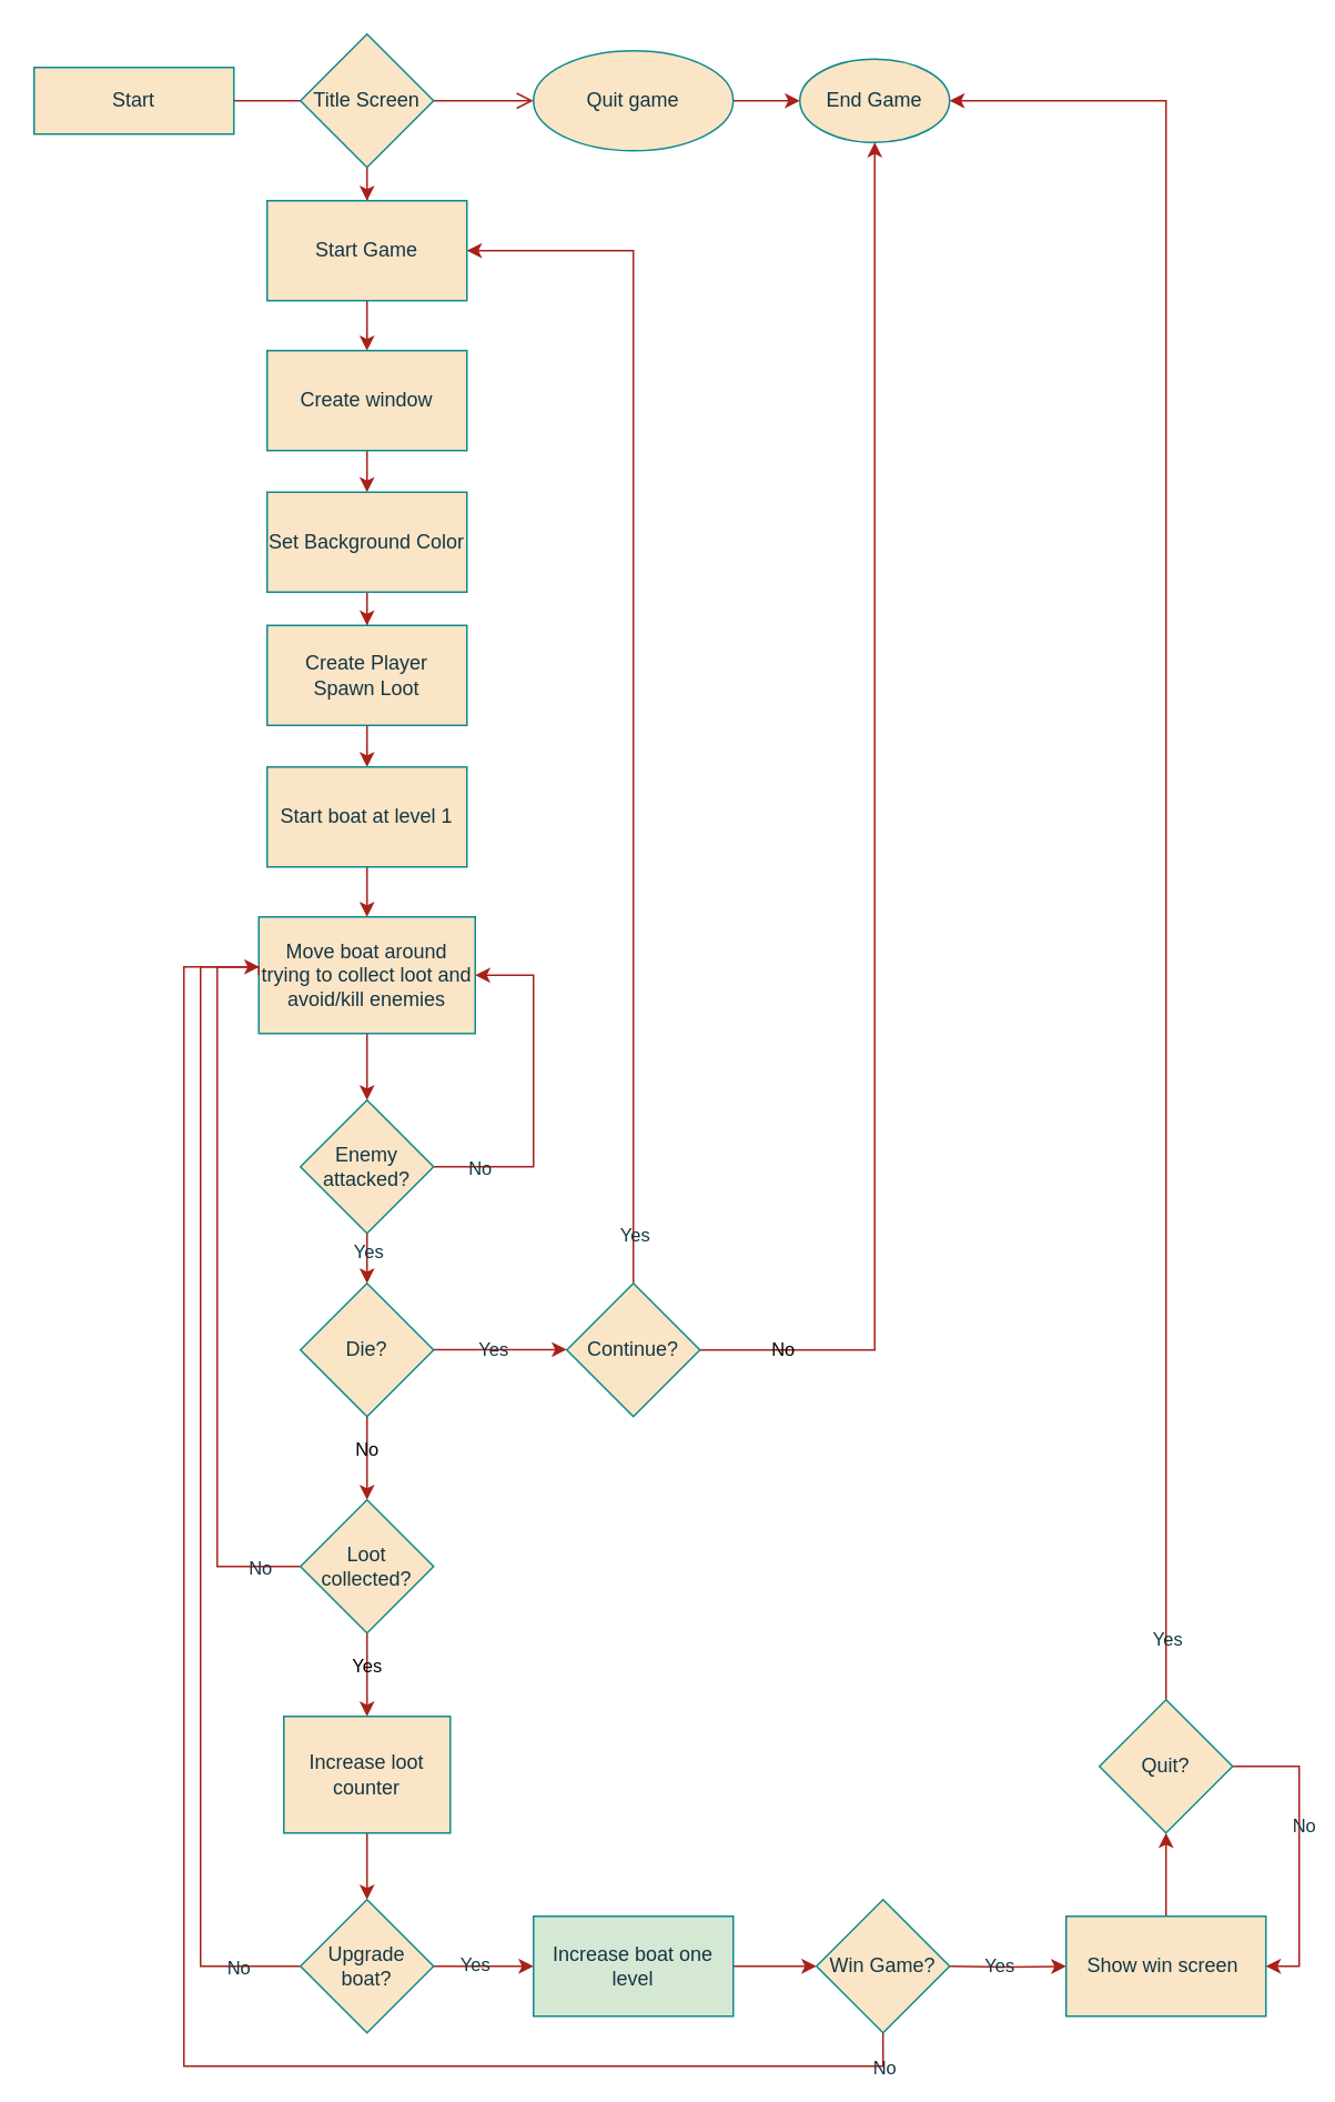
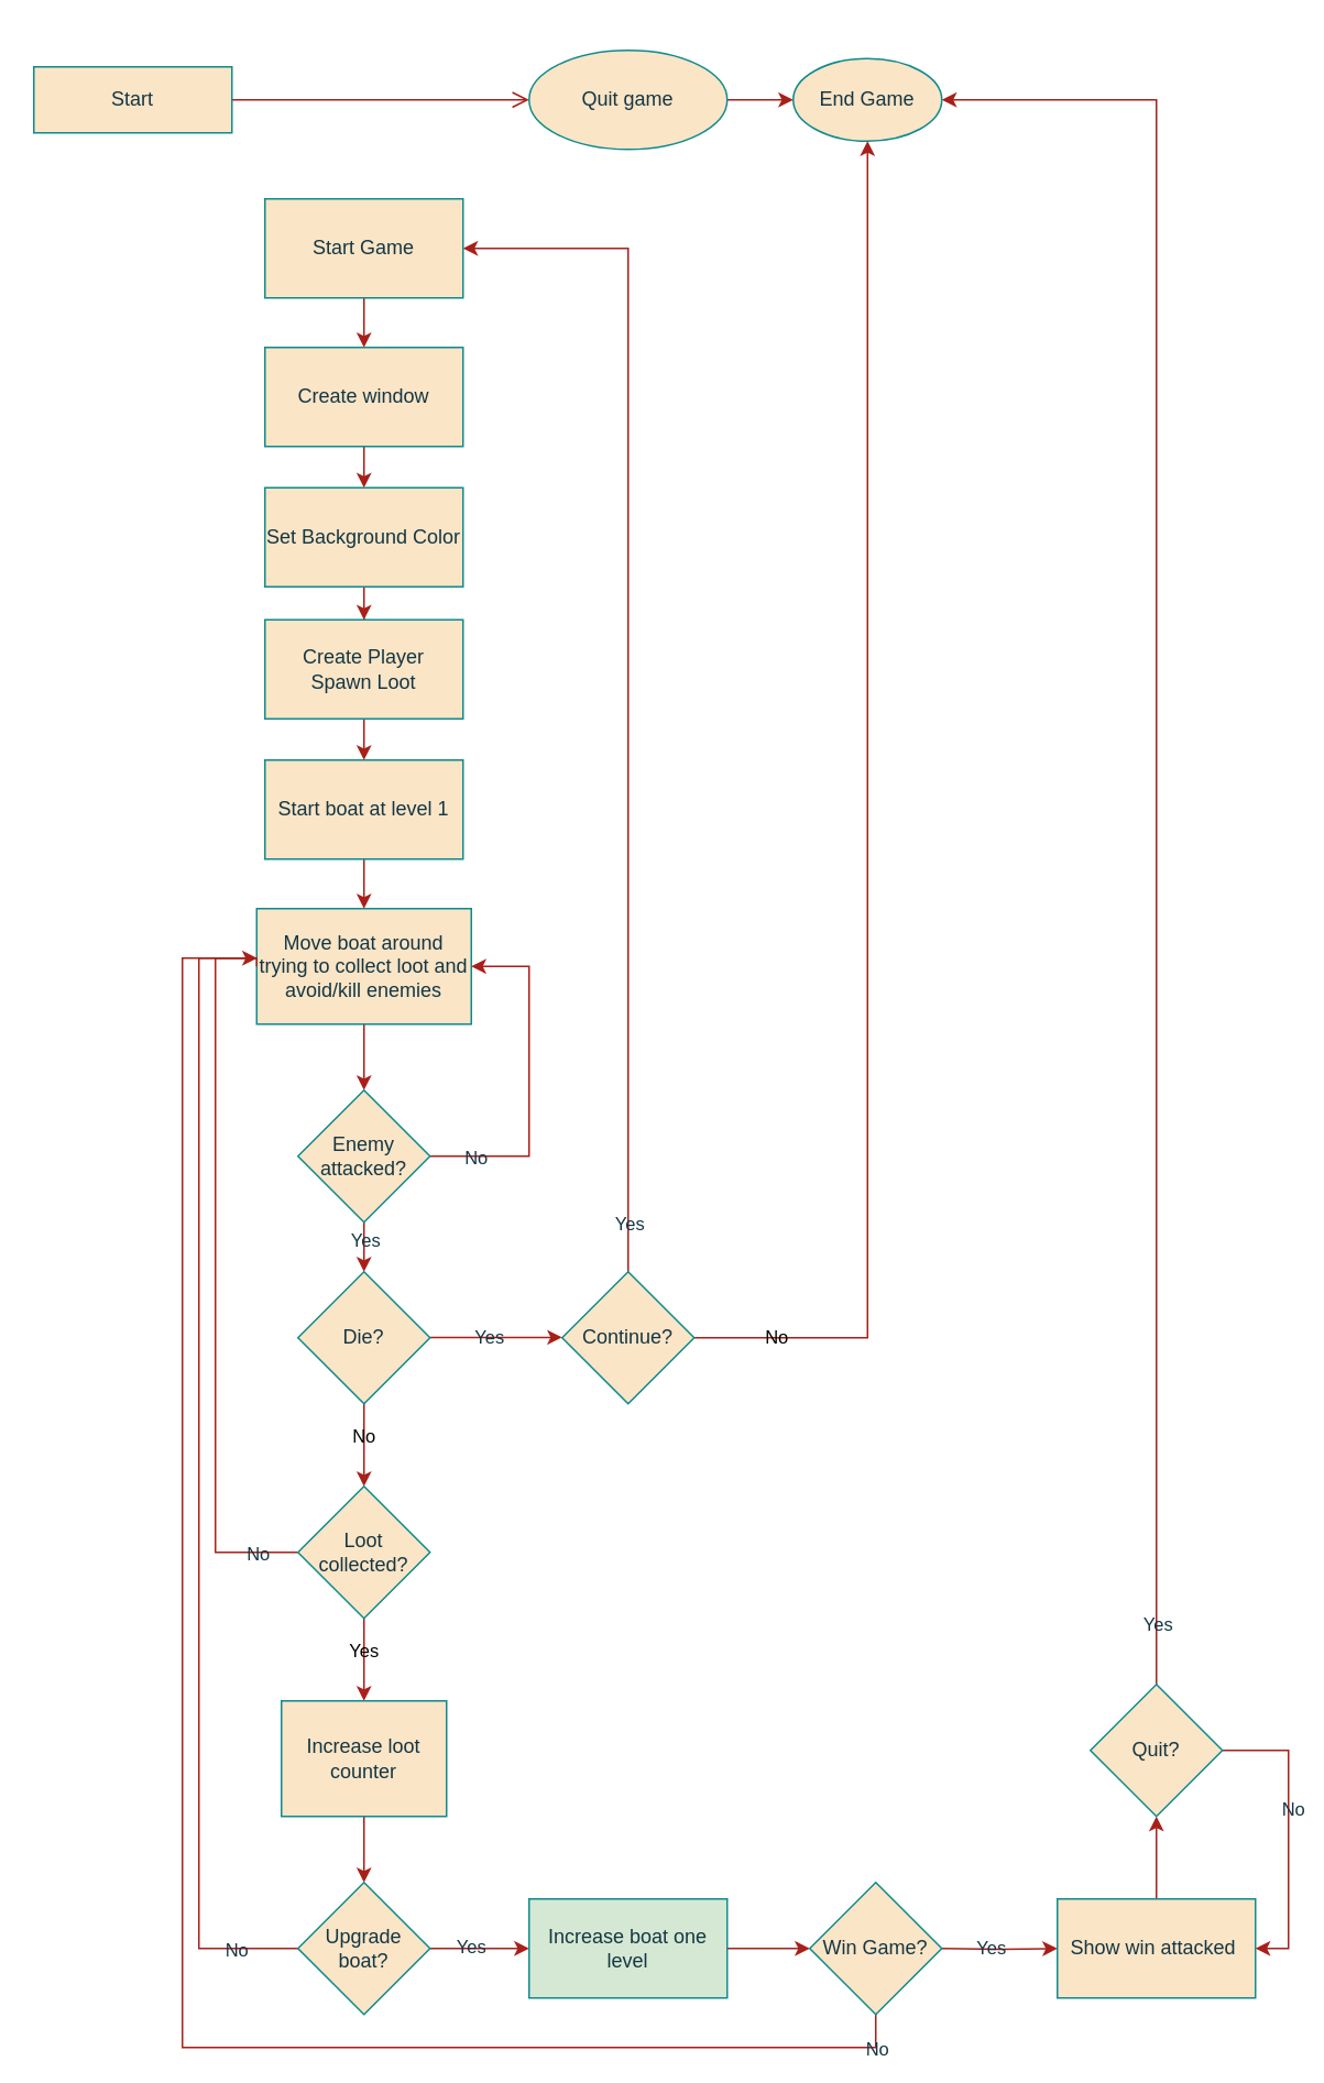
- <mxCell id="5" value="Title Screen" style="rhombus;whiteSpace=wrap;html=1;rounded=0;labelBackgroundColor=none;fillColor=#FAE5C7;strokeColor=#0F8B8D;fontColor=#143642;" vertex="1" parent="1"><mxGeometry x="180" y="20" width="80" height="80" as="geometry" /></mxCell>
- <mxCell id="4" value="" style="edgeStyle=orthogonalEdgeStyle;rounded=0;orthogonalLoop=1;jettySize=auto;html=1;labelBackgroundColor=none;strokeColor=#A8201A;fontColor=default;" edge="1" parent="1" source="5" target="10"><mxGeometry relative="1" as="geometry" /></mxCell>
- <mxCell id="47" value="Show win screen&amp;nbsp;" style="whiteSpace=wrap;html=1;rounded=0;labelBackgroundColor=none;fillColor=#FAE5C7;strokeColor=#0F8B8D;fontColor=#143642;" vertex="1" parent="1"><mxGeometry x="640" y="1150" width="120" height="60" as="geometry" /></mxCell>
+ <mxCell id="47" value="Show win attacked&amp;nbsp;" style="whiteSpace=wrap;html=1;rounded=0;labelBackgroundColor=none;fillColor=#FAE5C7;strokeColor=#0F8B8D;fontColor=#143642;" vertex="1" parent="1"><mxGeometry x="640" y="1150" width="120" height="60" as="geometry" /></mxCell>
